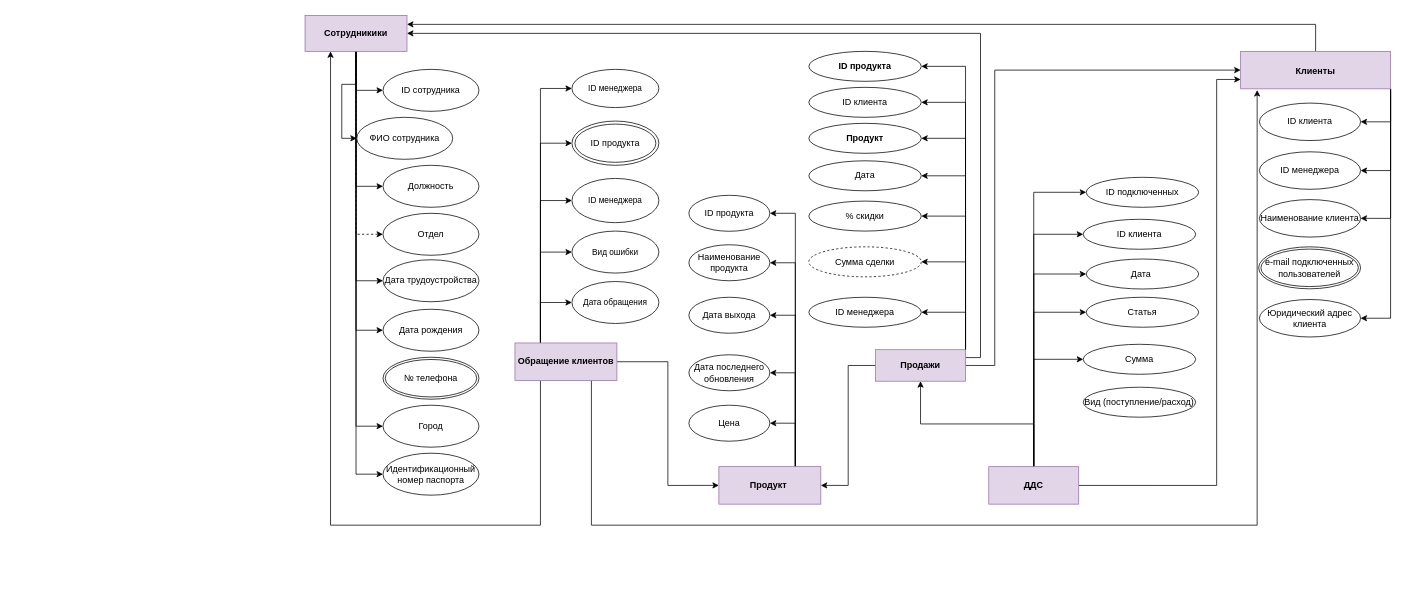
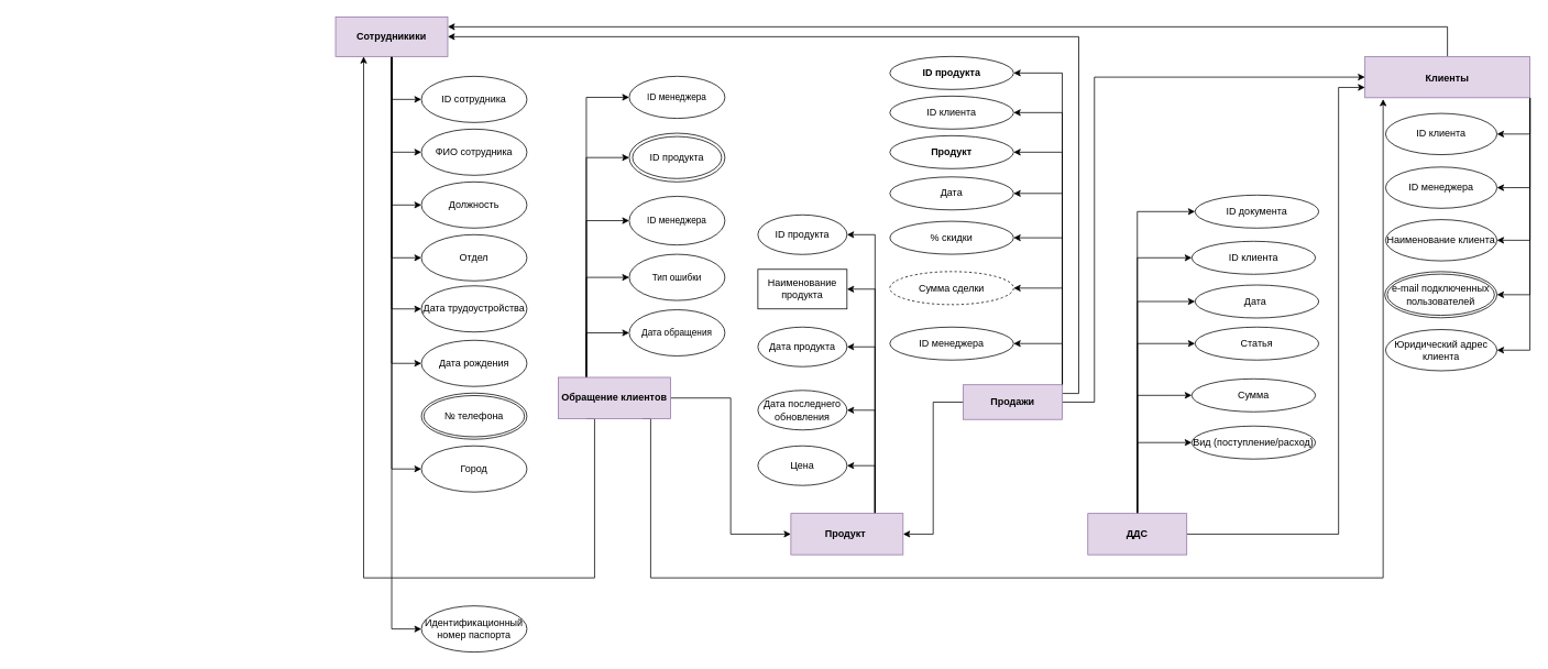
- <mxCell id="19" value="&lt;span style=&quot;font-size: 12px;&quot;&gt;ФИО сотрудника&lt;/span&gt;" style="ellipse;whiteSpace=wrap;html=1;align=center;fontSize=10;" parent="1" vertex="1"><mxGeometry x="475" y="156" width="128" height="56" as="geometry" /></mxCell>
+ <mxCell id="19" value="&lt;span style=&quot;font-size: 12px;&quot;&gt;ФИО сотрудника&lt;/span&gt;" style="ellipse;whiteSpace=wrap;html=1;align=center;fontSize=10;" parent="1" vertex="1"><mxGeometry x="510" y="156" width="128" height="56" as="geometry" /></mxCell>
- <mxCell id="57" value="&lt;div style=&quot;text-align: left;&quot;&gt;&lt;span style=&quot;font-size: 12px;&quot;&gt;ID подключенных&lt;/span&gt;&lt;/div&gt;" style="ellipse;whiteSpace=wrap;html=1;fontSize=11;" parent="1" vertex="1"><mxGeometry x="1448" y="236" width="150" height="40" as="geometry" /></mxCell>
+ <mxCell id="57" value="&lt;div style=&quot;text-align: left;&quot;&gt;&lt;span style=&quot;font-size: 12px;&quot;&gt;ID документа&lt;/span&gt;&lt;/div&gt;" style="ellipse;whiteSpace=wrap;html=1;fontSize=11;" parent="1" vertex="1"><mxGeometry x="1448" y="236" width="150" height="40" as="geometry" /></mxCell>
- <mxCell id="7" style="edgeStyle=orthogonalEdgeStyle;rounded=0;orthogonalLoop=1;jettySize=auto;html=1;exitX=0.5;exitY=1;exitDx=0;exitDy=0;entryX=0;entryY=0.5;entryDx=0;entryDy=0;dashed=1;" parent="1" source="12" target="17" edge="1"><mxGeometry relative="1" as="geometry" /></mxCell>
+ <mxCell id="7" style="edgeStyle=orthogonalEdgeStyle;rounded=0;orthogonalLoop=1;jettySize=auto;html=1;exitX=0.5;exitY=1;exitDx=0;exitDy=0;entryX=0;entryY=0.5;entryDx=0;entryDy=0;" parent="1" source="12" target="17" edge="1"><mxGeometry relative="1" as="geometry" /></mxCell>
- <mxCell id="31" value="&lt;div style=&quot;text-align: left;&quot;&gt;&lt;span style=&quot;background-color: initial;&quot;&gt;Вид ошибки&lt;/span&gt;&lt;/div&gt;" style="ellipse;whiteSpace=wrap;html=1;fontSize=11;" parent="1" vertex="1"><mxGeometry x="762" y="307.75" width="116" height="56" as="geometry" /></mxCell>
+ <mxCell id="31" value="&lt;div style=&quot;text-align: left;&quot;&gt;&lt;span style=&quot;background-color: initial;&quot;&gt;Тип ошибки&lt;/span&gt;&lt;/div&gt;" style="ellipse;whiteSpace=wrap;html=1;fontSize=11;" parent="1" vertex="1"><mxGeometry x="762" y="307.75" width="116" height="56" as="geometry" /></mxCell>
- <mxCell id="71" value="Наименование продукта" style="ellipse;whiteSpace=wrap;html=1;align=center;" parent="1" vertex="1"><mxGeometry x="918" y="326" width="108" height="48" as="geometry" /></mxCell>
+ <mxCell id="71" value="Наименование продукта" style="whiteSpace=wrap;html=1;align=center;rounded=0;" parent="1" vertex="1"><mxGeometry x="918" y="326" width="108" height="48" as="geometry" /></mxCell>
+ <mxCell id="77" style="edgeStyle=orthogonalEdgeStyle;rounded=0;orthogonalLoop=1;jettySize=auto;html=1;exitX=1;exitY=1;exitDx=0;exitDy=0;entryX=1;entryY=0.5;entryDx=0;entryDy=0;fontColor=#000000;" parent="1" source="79" target="93" edge="1"><mxGeometry relative="1" as="geometry" /></mxCell>
- <mxCell id="84" value="Дата выхода" style="ellipse;whiteSpace=wrap;html=1;align=center;" parent="1" vertex="1"><mxGeometry x="918" y="396" width="108" height="48" as="geometry" /></mxCell>
+ <mxCell id="84" value="Дата продукта" style="ellipse;whiteSpace=wrap;html=1;align=center;" parent="1" vertex="1"><mxGeometry x="918" y="396" width="108" height="48" as="geometry" /></mxCell>
- <mxCell id="30" value="Обращение клиентов" style="rounded=0;whiteSpace=wrap;html=1;fillColor=#e1d5e7;strokeColor=#9673a6;fontStyle=1" parent="1" vertex="1"><mxGeometry x="686" y="456.98" width="136" height="50.04" as="geometry" /></mxCell>
+ <mxCell id="30" value="Обращение клиентов" style="rounded=0;whiteSpace=wrap;html=1;fillColor=#e1d5e7;strokeColor=#9673a6;fontStyle=1" parent="1" vertex="1"><mxGeometry x="676" y="456.98" width="136" height="50.04" as="geometry" /></mxCell>
- <mxCell id="38" style="edgeStyle=orthogonalEdgeStyle;rounded=0;orthogonalLoop=1;jettySize=auto;html=1;exitX=0.5;exitY=0;exitDx=0;exitDy=0;" parent="1" source="44" target="55" edge="1"><mxGeometry relative="1" as="geometry" /></mxCell>
+ <mxCell id="38" style="edgeStyle=orthogonalEdgeStyle;rounded=0;orthogonalLoop=1;jettySize=auto;html=1;exitX=0.5;exitY=0;exitDx=0;exitDy=0;entryX=0;entryY=0.5;entryDx=0;entryDy=0;" parent="1" source="44" target="69" edge="1"><mxGeometry relative="1" as="geometry" /></mxCell>
- <mxCell id="13" value="&lt;span style=&quot;font-size: 12px;&quot;&gt;Идентификационный номер паспорта&lt;/span&gt;" style="ellipse;whiteSpace=wrap;html=1;align=center;fontSize=10;" parent="1" vertex="1"><mxGeometry x="510" y="604" width="128" height="56" as="geometry" /></mxCell>
+ <mxCell id="13" value="&lt;span style=&quot;font-size: 12px;&quot;&gt;Идентификационный номер паспорта&lt;/span&gt;" style="ellipse;whiteSpace=wrap;html=1;align=center;fontSize=10;" parent="1" vertex="1"><mxGeometry x="510" y="734" width="128" height="56" as="geometry" /></mxCell>
